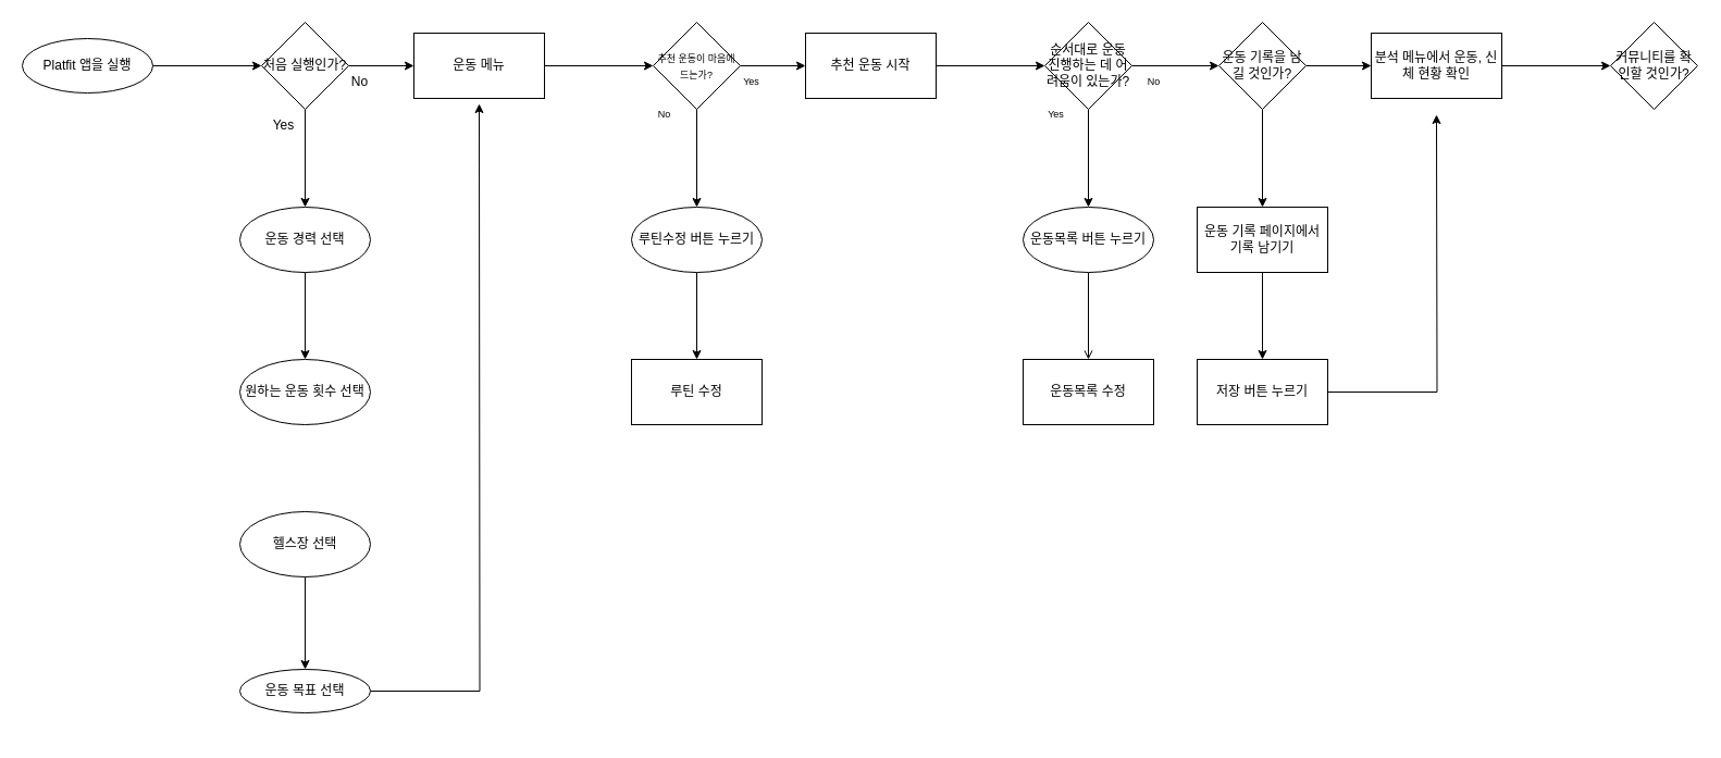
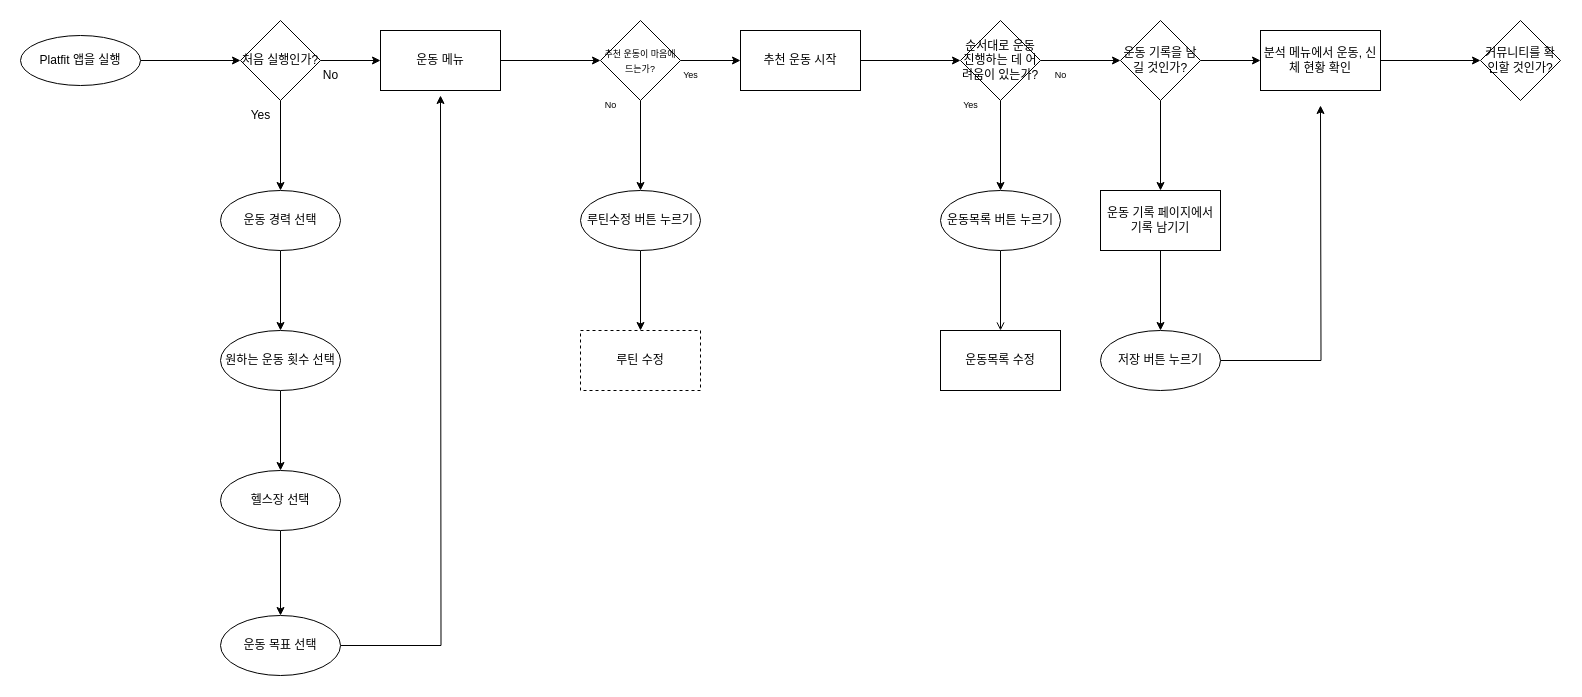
- <mxCell id="36" value="루틴 수정" style="whiteSpace=wrap;html=1;" vertex="1" parent="1"><mxGeometry x="580" y="330" width="120" height="60" as="geometry" /></mxCell>
+ <mxCell id="36" value="루틴 수정" style="whiteSpace=wrap;html=1;dashed=1;" vertex="1" parent="1"><mxGeometry x="580" y="330" width="120" height="60" as="geometry" /></mxCell>
- <mxCell id="43" value="저장 버튼 누르기" style="whiteSpace=wrap;html=1;rounded=0;" vertex="1" parent="1"><mxGeometry x="1100" y="330" width="120" height="60" as="geometry" /></mxCell>
+ <mxCell id="43" value="저장 버튼 누르기" style="ellipse;whiteSpace=wrap;html=1;" vertex="1" parent="1"><mxGeometry x="1100" y="330" width="120" height="60" as="geometry" /></mxCell>
+ <mxCell id="9" value="" style="edgeStyle=orthogonalEdgeStyle;rounded=0;orthogonalLoop=1;jettySize=auto;html=1;" edge="1" parent="1" source="10" target="12"><mxGeometry relative="1" as="geometry" /></mxCell>
- <mxCell id="14" value="운동 목표 선택" style="ellipse;whiteSpace=wrap;html=1;" vertex="1" parent="1"><mxGeometry x="220" y="615" width="120" height="40" as="geometry" /></mxCell>
+ <mxCell id="14" value="운동 목표 선택" style="ellipse;whiteSpace=wrap;html=1;" vertex="1" parent="1"><mxGeometry x="220" y="615" width="120" height="60" as="geometry" /></mxCell>
